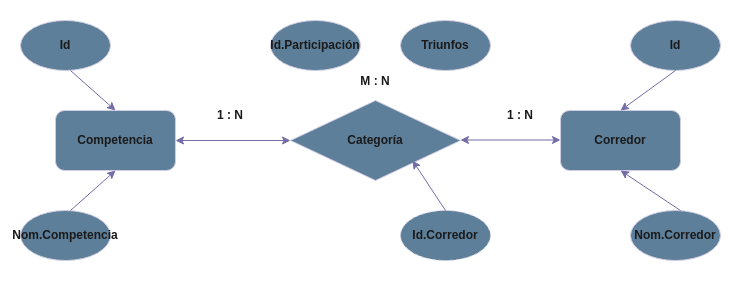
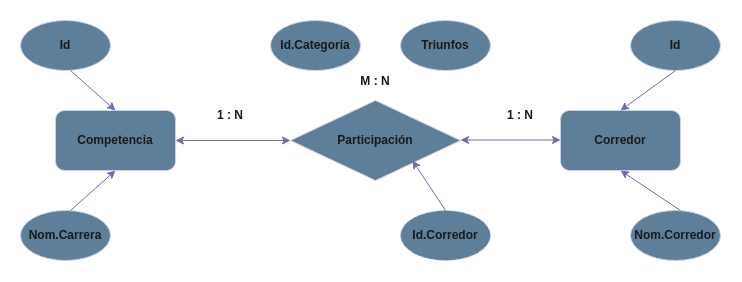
- <mxCell id="7" value="Id.Participación" style="ellipse;whiteSpace=wrap;html=1;fontStyle=1;labelBackgroundColor=none;fillColor=#5D7F99;strokeColor=#D0CEE2;fontColor=#1A1A1A;" vertex="1" parent="1"><mxGeometry x="270" y="20" width="90" height="50" as="geometry" /></mxCell>
+ <mxCell id="7" value="Id.Categoría" style="ellipse;whiteSpace=wrap;html=1;fontStyle=1;labelBackgroundColor=none;fillColor=#5D7F99;strokeColor=#D0CEE2;fontColor=#1A1A1A;" vertex="1" parent="1"><mxGeometry x="270" y="20" width="90" height="50" as="geometry" /></mxCell>
- <mxCell id="4" value="Categoría" style="rhombus;whiteSpace=wrap;html=1;fontStyle=1;labelBackgroundColor=none;fillColor=#5D7F99;strokeColor=#D0CEE2;fontColor=#1A1A1A;" vertex="1" parent="1"><mxGeometry x="290" y="100" width="170" height="80" as="geometry" /></mxCell>
+ <mxCell id="4" value="Participación" style="rhombus;whiteSpace=wrap;html=1;fontStyle=1;labelBackgroundColor=none;fillColor=#5D7F99;strokeColor=#D0CEE2;fontColor=#1A1A1A;" vertex="1" parent="1"><mxGeometry x="290" y="100" width="170" height="80" as="geometry" /></mxCell>
- <mxCell id="6" value="Nom.Competencia" style="ellipse;whiteSpace=wrap;html=1;fontStyle=1;labelBackgroundColor=none;fillColor=#5D7F99;strokeColor=#D0CEE2;fontColor=#1A1A1A;" vertex="1" parent="1"><mxGeometry x="20" y="210" width="90" height="50" as="geometry" /></mxCell>
+ <mxCell id="6" value="Nom.Carrera" style="ellipse;whiteSpace=wrap;html=1;fontStyle=1;labelBackgroundColor=none;fillColor=#5D7F99;strokeColor=#D0CEE2;fontColor=#1A1A1A;" vertex="1" parent="1"><mxGeometry x="20" y="210" width="90" height="50" as="geometry" /></mxCell>
